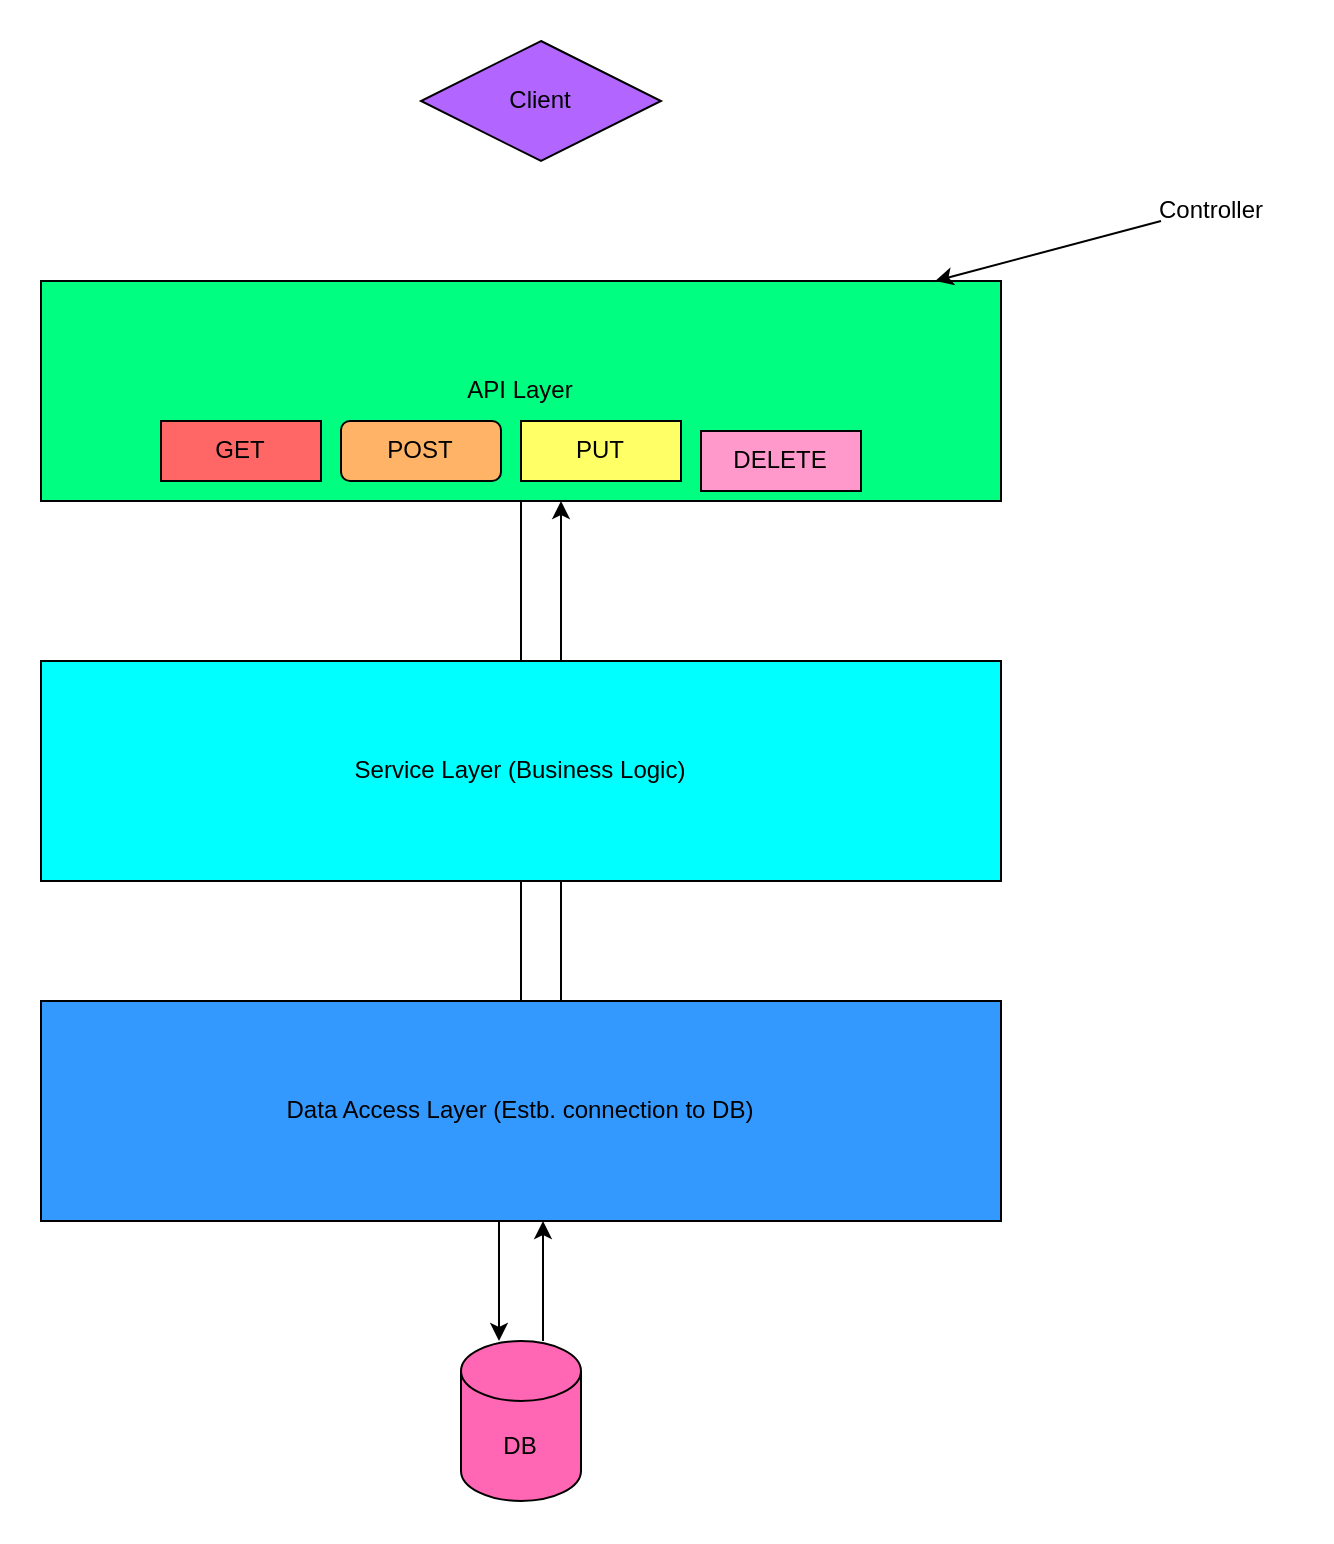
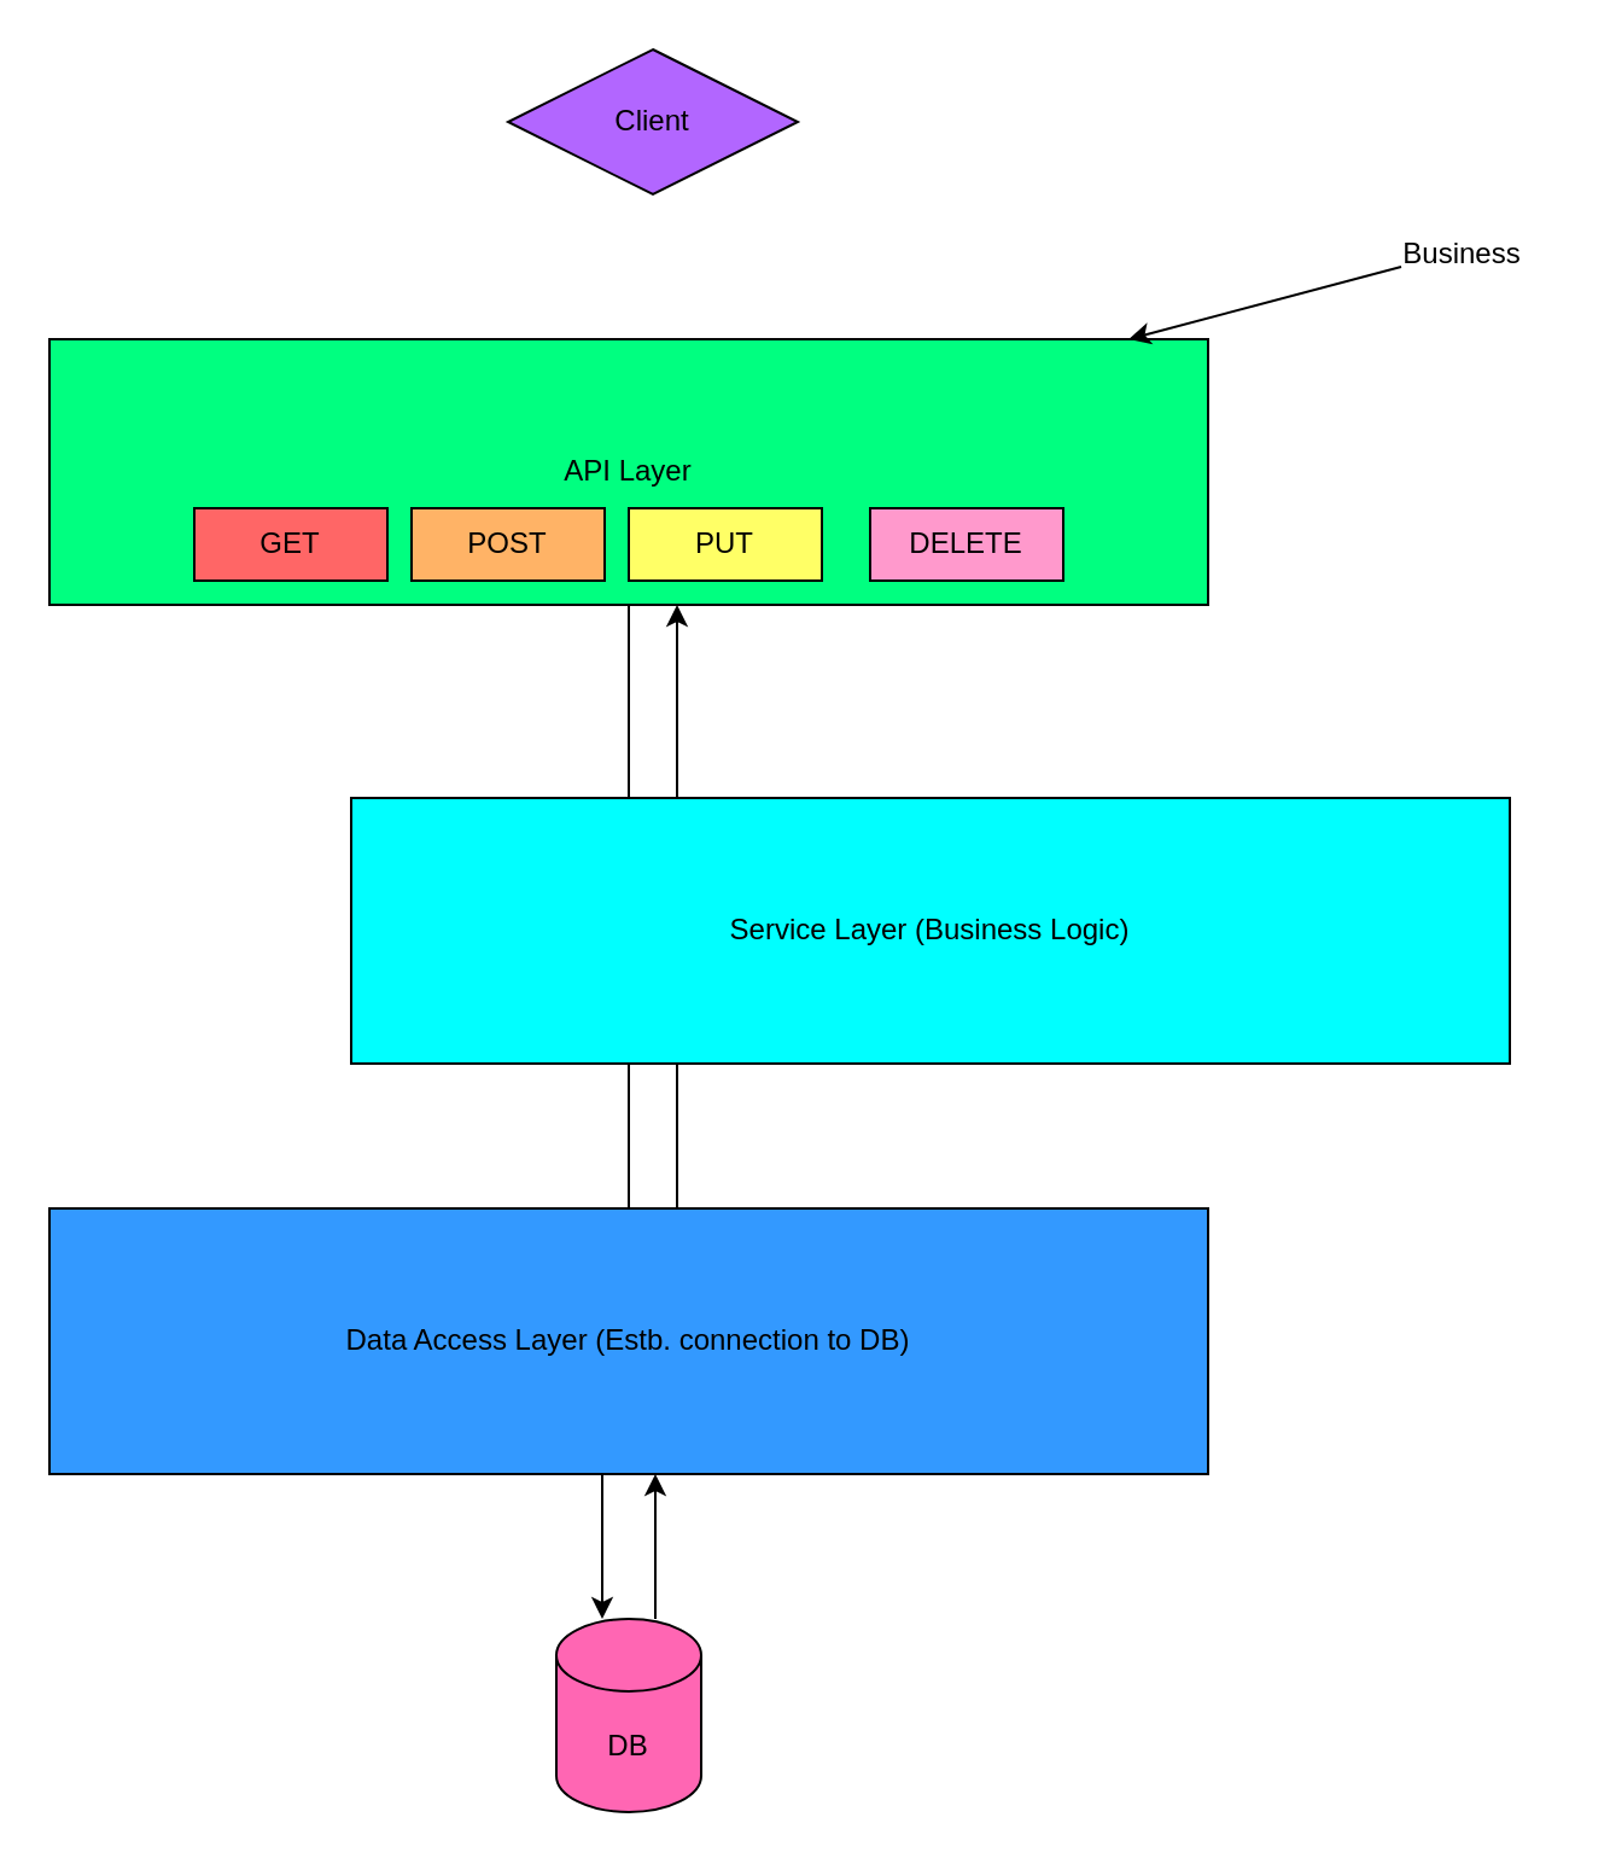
- <mxCell id="16" value="Controller" style="text;html=1;align=center;verticalAlign=middle;resizable=0;points=[];autosize=1;strokeColor=none;fillColor=none;" vertex="1" parent="1"><mxGeometry x="565" y="90" width="80" height="30" as="geometry" /></mxCell>
+ <mxCell id="16" value="Business" style="text;html=1;align=center;verticalAlign=middle;resizable=0;points=[];autosize=1;strokeColor=none;fillColor=none;" vertex="1" parent="1"><mxGeometry x="565" y="90" width="80" height="30" as="geometry" /></mxCell>
- <mxCell id="7" value="POST" style="whiteSpace=wrap;html=1;fillColor=#FFB366;rounded=1;" parent="1" vertex="1"><mxGeometry x="170" y="210" width="80" height="30" as="geometry" /></mxCell>
+ <mxCell id="7" value="POST" style="rounded=0;whiteSpace=wrap;html=1;fillColor=#FFB366;" parent="1" vertex="1"><mxGeometry x="170" y="210" width="80" height="30" as="geometry" /></mxCell>
- <mxCell id="9" value="DELETE" style="rounded=0;whiteSpace=wrap;html=1;fillColor=#FF99CC;" parent="1" vertex="1"><mxGeometry x="350" y="215" width="80" height="30" as="geometry" /></mxCell>
+ <mxCell id="9" value="DELETE" style="rounded=0;whiteSpace=wrap;html=1;fillColor=#FF99CC;" parent="1" vertex="1"><mxGeometry x="360" y="210" width="80" height="30" as="geometry" /></mxCell>
- <mxCell id="12" value="Service Layer (Business Logic)" style="rounded=0;whiteSpace=wrap;html=1;align=center;fillColor=#00FFFF;" parent="1" vertex="1"><mxGeometry x="20" y="330" width="480" height="110" as="geometry" /></mxCell>
+ <mxCell id="12" value="Service Layer (Business Logic)" style="rounded=0;whiteSpace=wrap;html=1;align=center;fillColor=#00FFFF;" parent="1" vertex="1"><mxGeometry x="145" y="330" width="480" height="110" as="geometry" /></mxCell>
